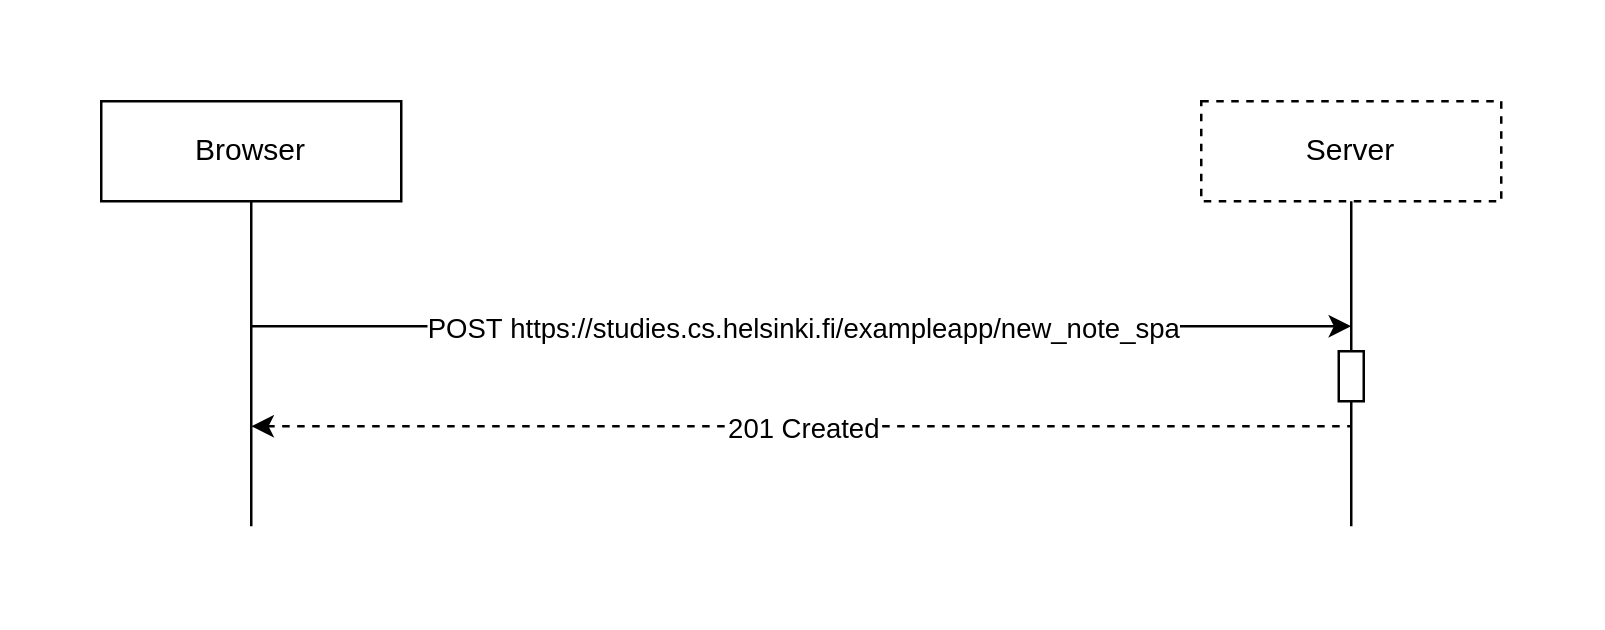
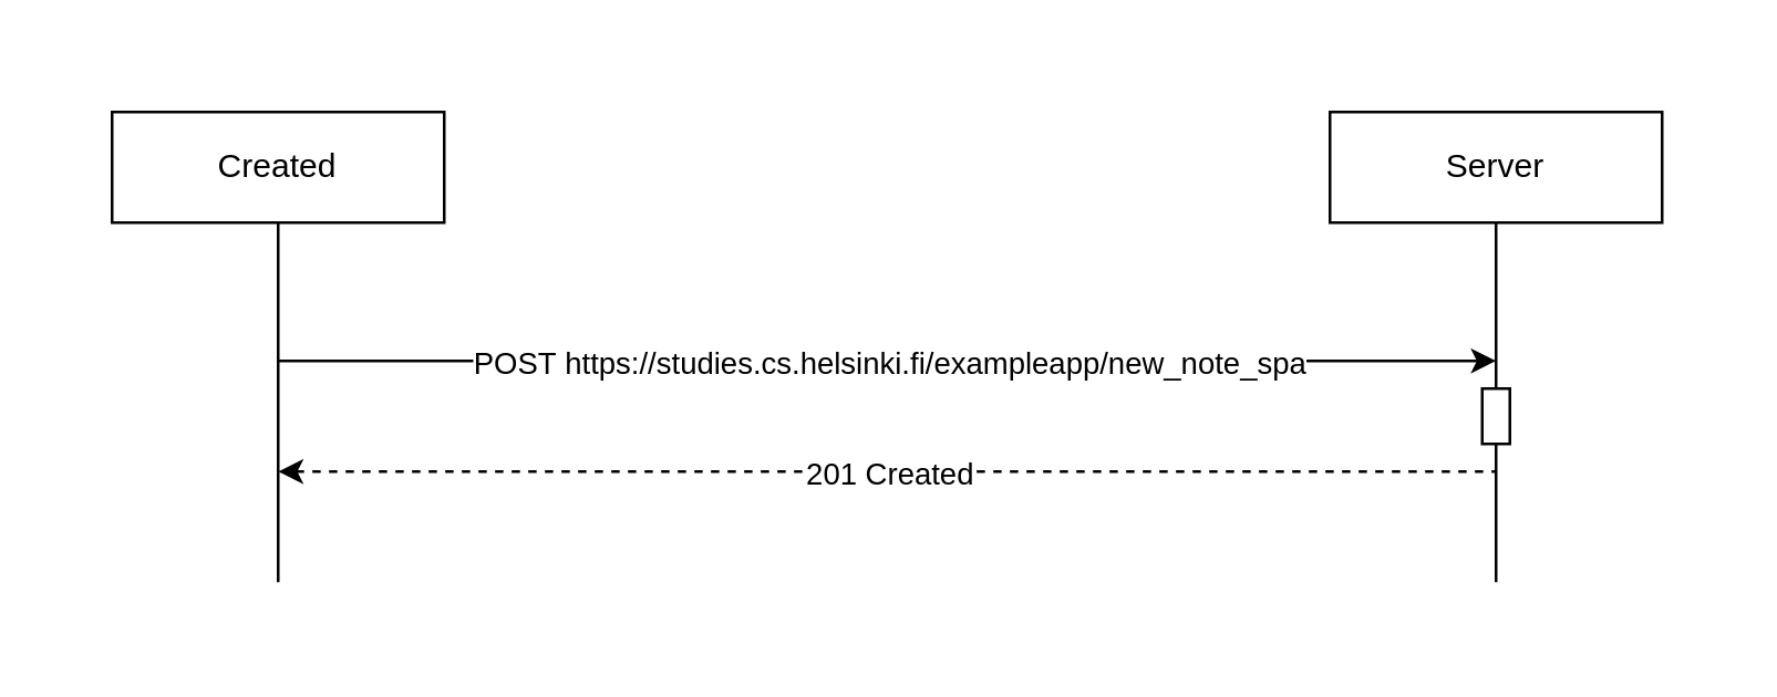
- <mxCell id="3" value="Browser" style="rounded=0;whiteSpace=wrap;html=1;" vertex="1" parent="1"><mxGeometry x="40" y="40" width="120" height="40" as="geometry" /></mxCell>
+ <mxCell id="3" value="Created" style="rounded=0;whiteSpace=wrap;html=1;" vertex="1" parent="1"><mxGeometry x="40" y="40" width="120" height="40" as="geometry" /></mxCell>
- <mxCell id="4" value="Server" style="rounded=0;whiteSpace=wrap;html=1;dashed=1;" vertex="1" parent="1"><mxGeometry x="480" y="40" width="120" height="40" as="geometry" /></mxCell>
+ <mxCell id="4" value="Server" style="rounded=0;whiteSpace=wrap;html=1;" vertex="1" parent="1"><mxGeometry x="480" y="40" width="120" height="40" as="geometry" /></mxCell>
